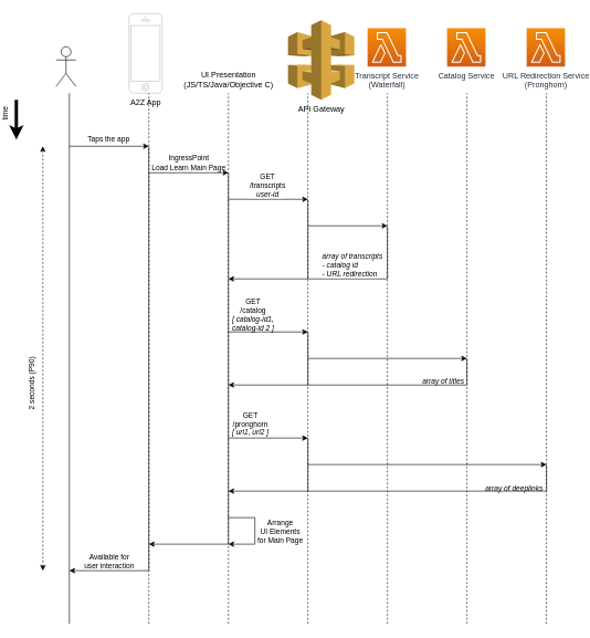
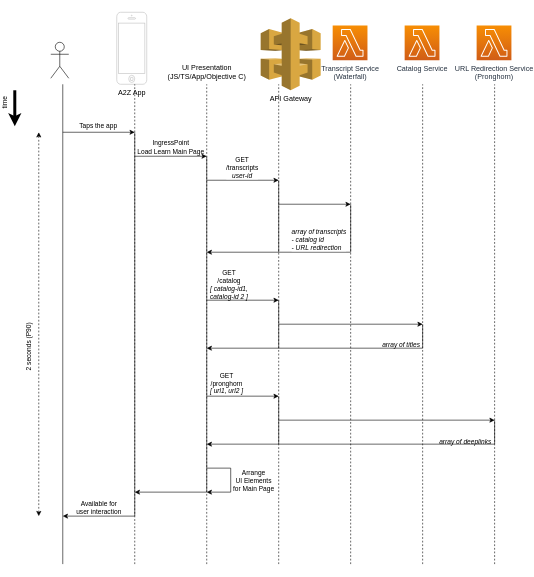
- <mxCell id="8" value="UI Presentation&lt;br&gt;(JS/TS/Java/Objective C)" style="text;html=1;align=center;verticalAlign=middle;resizable=0;points=[];autosize=1;strokeColor=none;fillColor=none;" parent="1" vertex="1"><mxGeometry x="265" y="105" width="150" height="30" as="geometry" /></mxCell>
+ <mxCell id="8" value="UI Presentation&lt;br&gt;(JS/TS/App/Objective C)" style="text;html=1;align=center;verticalAlign=middle;resizable=0;points=[];autosize=1;strokeColor=none;fillColor=none;" parent="1" vertex="1"><mxGeometry x="265" y="105" width="150" height="30" as="geometry" /></mxCell>
